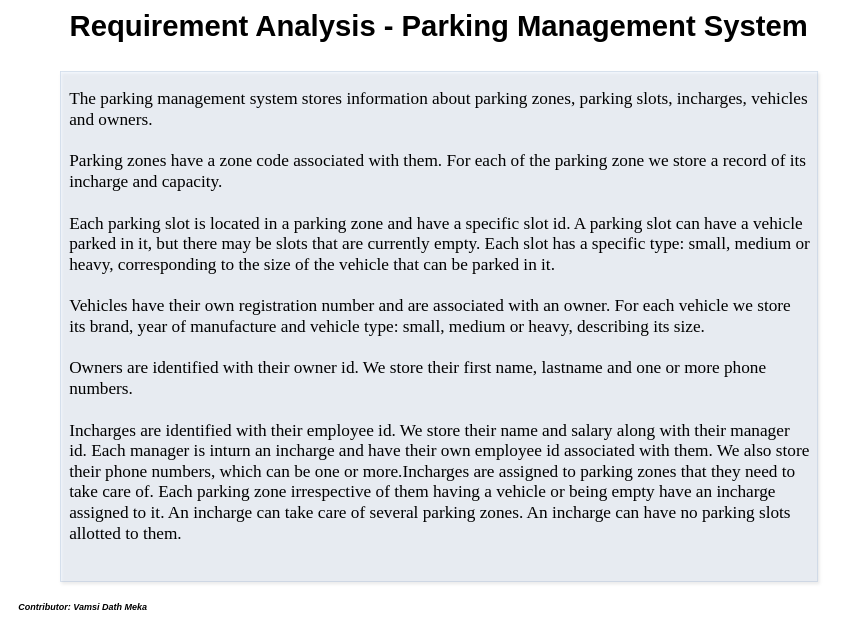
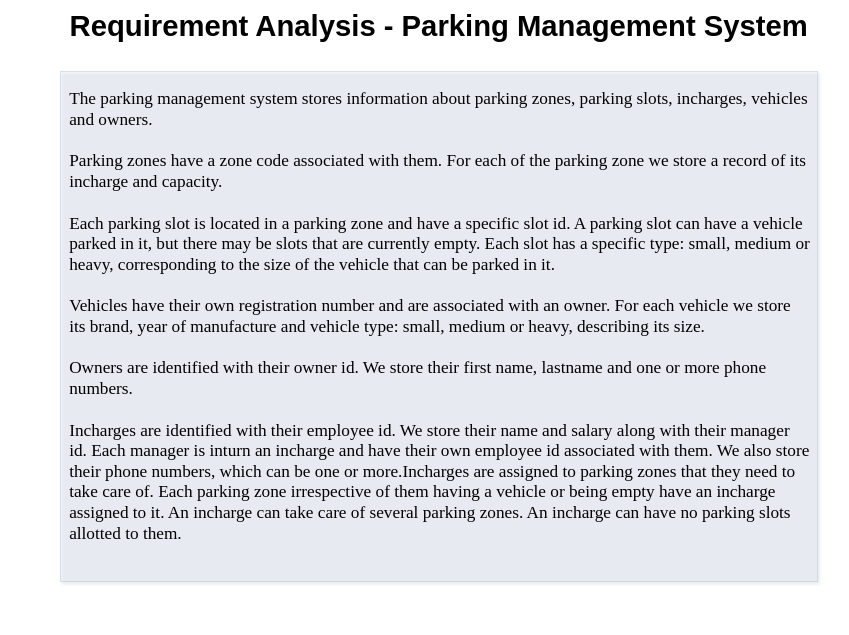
- <mxCell id="4" value="Contributor: Vamsi Dath Meka" style="text;strokeColor=none;align=center;fillColor=none;html=1;verticalAlign=middle;whiteSpace=wrap;rounded=0;fontStyle=3" vertex="1" parent="1"><mxGeometry x="20" y="795" width="180" height="30" as="geometry" /></mxCell>
